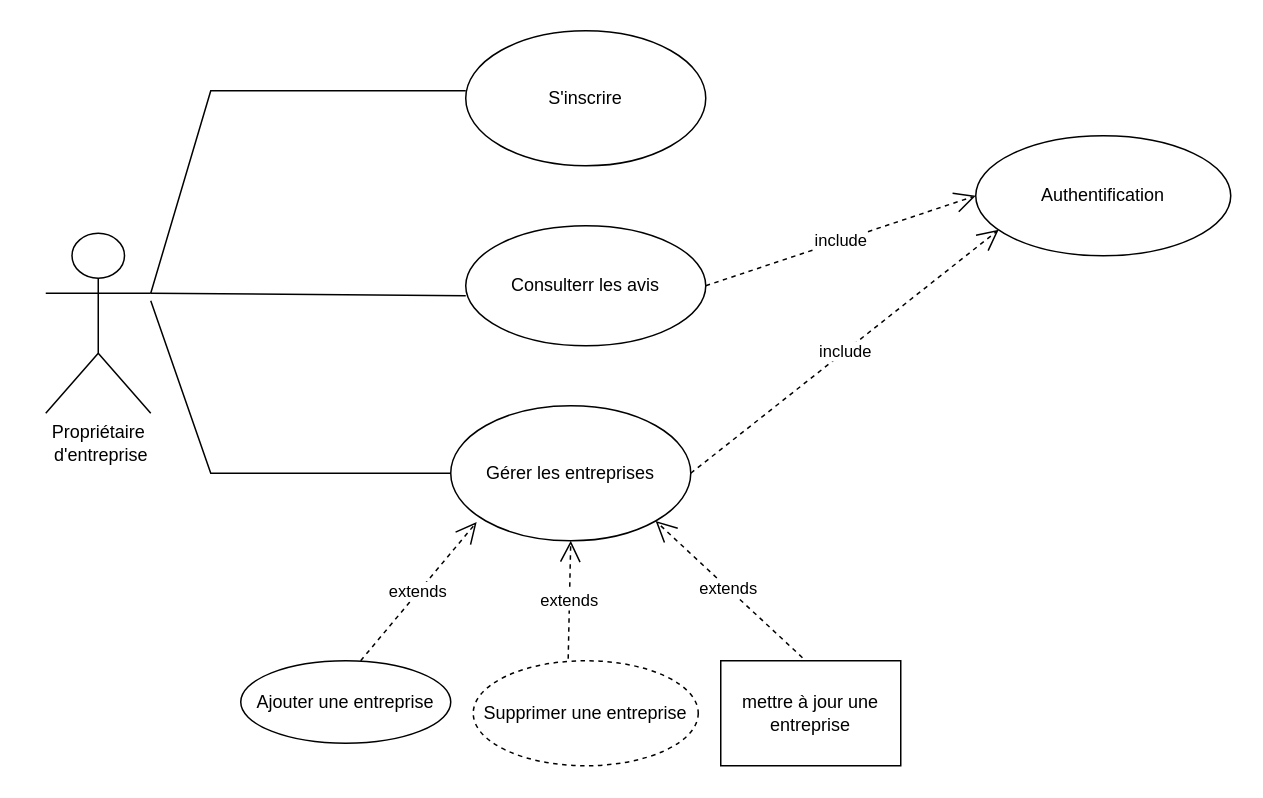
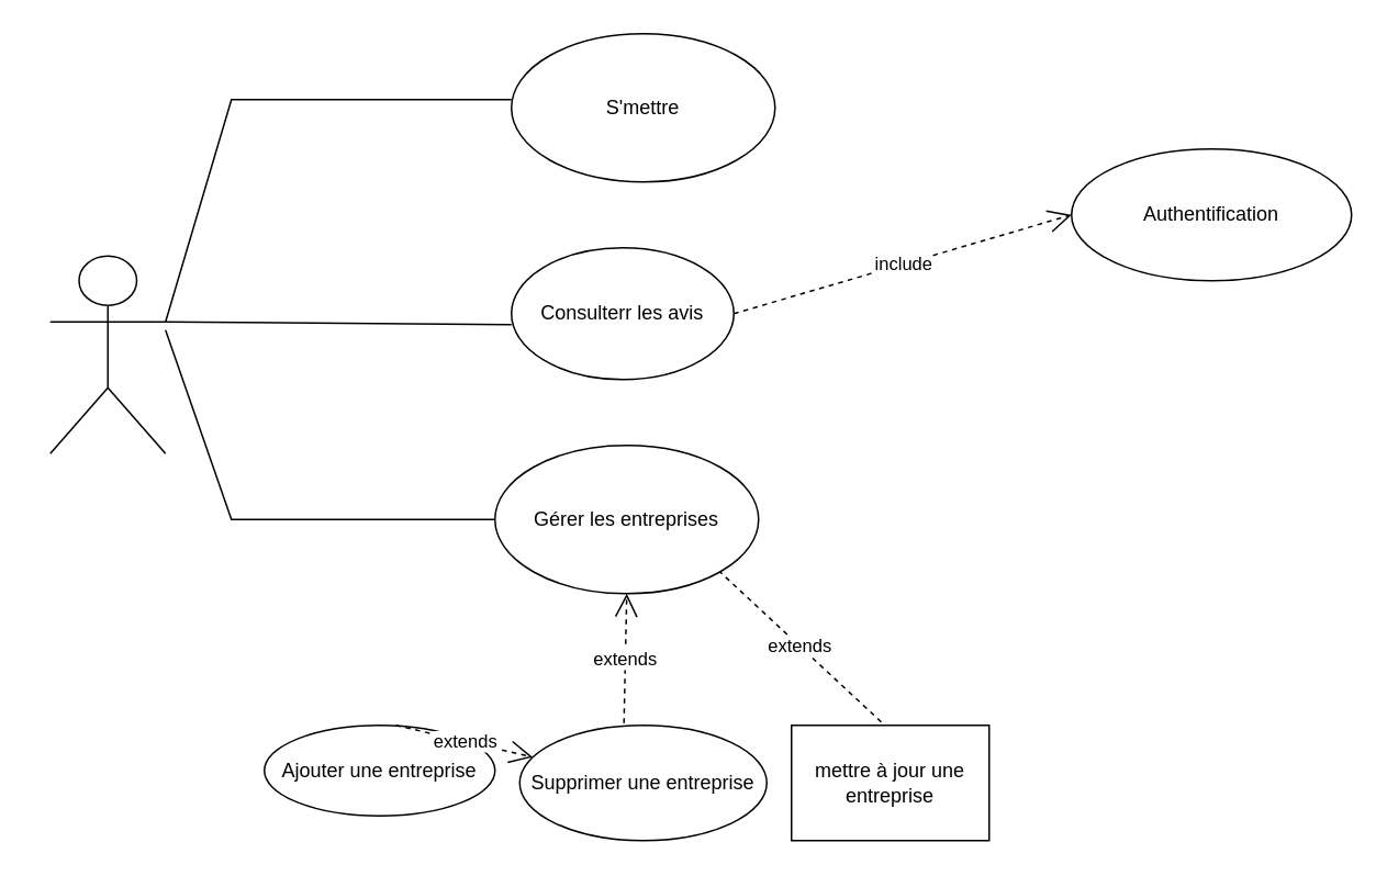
- <mxCell id="14" value="S'inscrire" style="ellipse;whiteSpace=wrap;html=1;" parent="1" vertex="1"><mxGeometry x="310" width="160" height="90" as="geometry" y="20" /></mxCell>
+ <mxCell id="14" value="S'mettre" style="ellipse;whiteSpace=wrap;html=1;" parent="1" vertex="1"><mxGeometry x="310" width="160" height="90" as="geometry" y="20" /></mxCell>
- <mxCell id="6" value="Consulterr les avis" style="ellipse;whiteSpace=wrap;html=1;" parent="1" vertex="1"><mxGeometry x="310" y="150" width="160" height="80" as="geometry" /></mxCell>
+ <mxCell id="6" value="Consulterr les avis" style="ellipse;whiteSpace=wrap;html=1;" parent="1" vertex="1"><mxGeometry x="310" y="150" width="135" height="80" as="geometry" /></mxCell>
- <mxCell id="9" value="include" style="endArrow=open;endSize=12;dashed=1;html=1;rounded=0;exitX=1;exitY=0.5;exitDx=0;exitDy=0;entryX=0.09;entryY=0.784;entryDx=0;entryDy=0;entryPerimeter=0;" parent="1" source="8" target="3" edge="1"><mxGeometry width="160" relative="1" as="geometry"><mxPoint x="580" y="100" as="sourcePoint" /><mxPoint x="740" y="100" as="targetPoint" /></mxGeometry></mxCell>
- <mxCell id="15" value="Propriétaire&lt;div&gt;&amp;nbsp;d'entreprise&lt;/div&gt;" style="text;html=1;align=center;verticalAlign=middle;resizable=0;points=[];autosize=1;strokeColor=none;fillColor=none;" parent="1" vertex="1"><mxGeometry y="275" width="90" height="40" as="geometry" x="20" /></mxCell>
- <mxCell id="16" value="extends" style="endArrow=open;endSize=12;dashed=1;html=1;rounded=0;exitX=0.454;exitY=-0.029;exitDx=0;exitDy=0;entryX=1;entryY=1;entryDx=0;entryDy=0;exitPerimeter=0;" edge="1" parent="1" source="5" target="8"><mxGeometry width="160" relative="1" as="geometry"><mxPoint x="520" y="422" as="sourcePoint" /><mxPoint x="715" y="380" as="targetPoint" /></mxGeometry></mxCell>
+ <mxCell id="16" value="extends" style="endArrow=none;endSize=12;dashed=1;html=1;rounded=0;exitX=0.454;exitY=-0.029;exitDx=0;exitDy=0;entryX=1;entryY=1;entryDx=0;entryDy=0;exitPerimeter=0;" edge="1" parent="1" source="5" target="8"><mxGeometry width="160" relative="1" as="geometry"><mxPoint x="520" y="422" as="sourcePoint" /><mxPoint x="715" y="380" as="targetPoint" /></mxGeometry></mxCell>
- <mxCell id="18" value="extends" style="endArrow=open;endSize=12;dashed=1;html=1;rounded=0;exitX=0.571;exitY=0;exitDx=0;exitDy=0;entryX=0.108;entryY=0.862;entryDx=0;entryDy=0;entryPerimeter=0;exitPerimeter=0;" edge="1" parent="1" source="7" target="8"><mxGeometry width="160" relative="1" as="geometry"><mxPoint x="115" y="432" as="sourcePoint" /><mxPoint x="310" y="390" as="targetPoint" /></mxGeometry></mxCell>
+ <mxCell id="18" value="extends" style="endArrow=open;endSize=12;dashed=1;html=1;rounded=0;exitX=0.571;exitY=0;exitDx=0;exitDy=0;exitPerimeter=0;" edge="1" parent="1" source="7" target="4"><mxGeometry width="160" relative="1" as="geometry"><mxPoint x="115" y="432" as="sourcePoint" /><mxPoint x="310" y="390" as="targetPoint" /></mxGeometry></mxCell>
- <mxCell id="4" value="Supprimer une entreprise" style="ellipse;whiteSpace=wrap;html=1;dashed=1;" parent="1" vertex="1"><mxGeometry x="315" y="440" width="150" height="70" as="geometry" /></mxCell>
+ <mxCell id="4" value="Supprimer une entreprise" style="ellipse;whiteSpace=wrap;html=1;" parent="1" vertex="1"><mxGeometry x="315" y="440" width="150" height="70" as="geometry" /></mxCell>
